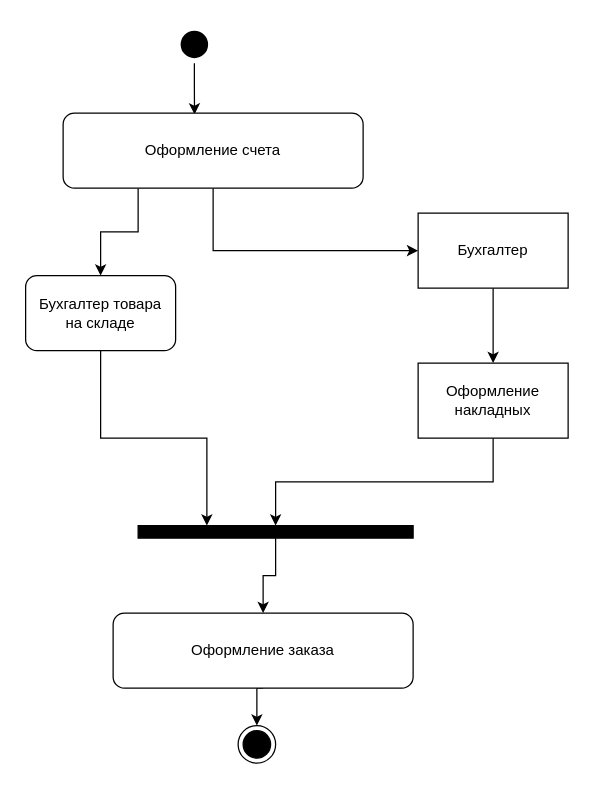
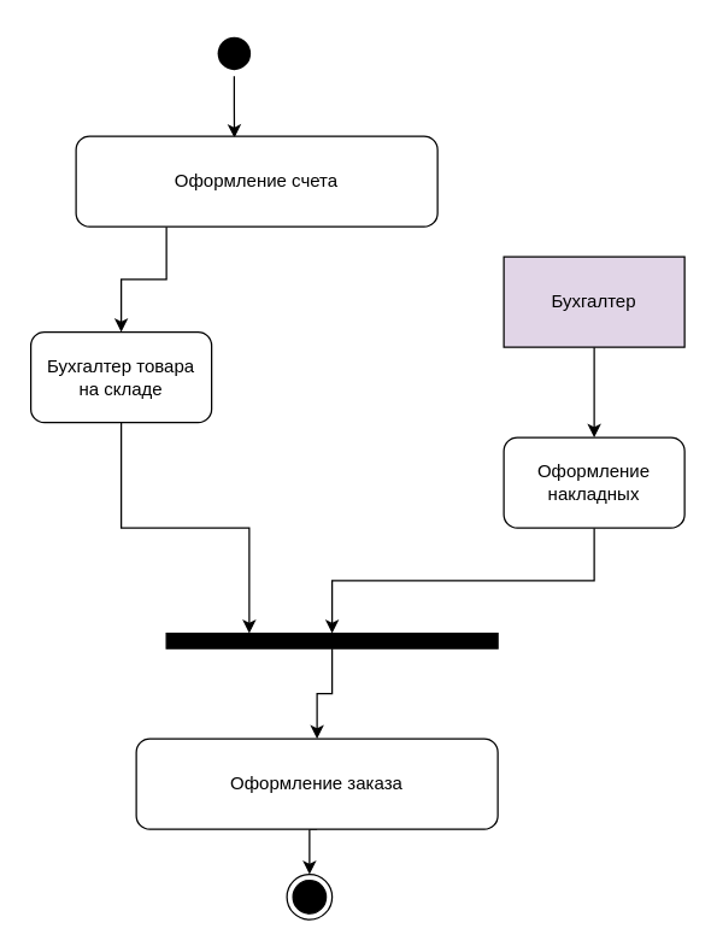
- <mxCell id="5" style="edgeStyle=orthogonalEdgeStyle;rounded=0;orthogonalLoop=1;jettySize=auto;html=1;exitX=0.5;exitY=1;exitDx=0;exitDy=0;entryX=0;entryY=0.5;entryDx=0;entryDy=0;" edge="1" parent="1" source="8" target="10"><mxGeometry relative="1" as="geometry" /></mxCell>
- <mxCell id="10" value="Бухгалтер" style="rounded=0;whiteSpace=wrap;html=1;strokeColor=default;" vertex="1" parent="1"><mxGeometry x="334" y="170" width="120" height="60" as="geometry" /></mxCell>
+ <mxCell id="10" value="Бухгалтер" style="rounded=0;whiteSpace=wrap;html=1;strokeColor=default;fillColor=#e1d5e7;" vertex="1" parent="1"><mxGeometry x="334" y="170" width="120" height="60" as="geometry" /></mxCell>
- <mxCell id="12" value="Оформление накладных" style="whiteSpace=wrap;html=1;strokeColor=default;rounded=0;" vertex="1" parent="1"><mxGeometry x="334" y="290" width="120" height="60" as="geometry" /></mxCell>
+ <mxCell id="12" value="Оформление накладных" style="rounded=1;whiteSpace=wrap;html=1;strokeColor=default;" vertex="1" parent="1"><mxGeometry x="334" y="290" width="120" height="60" as="geometry" /></mxCell>
